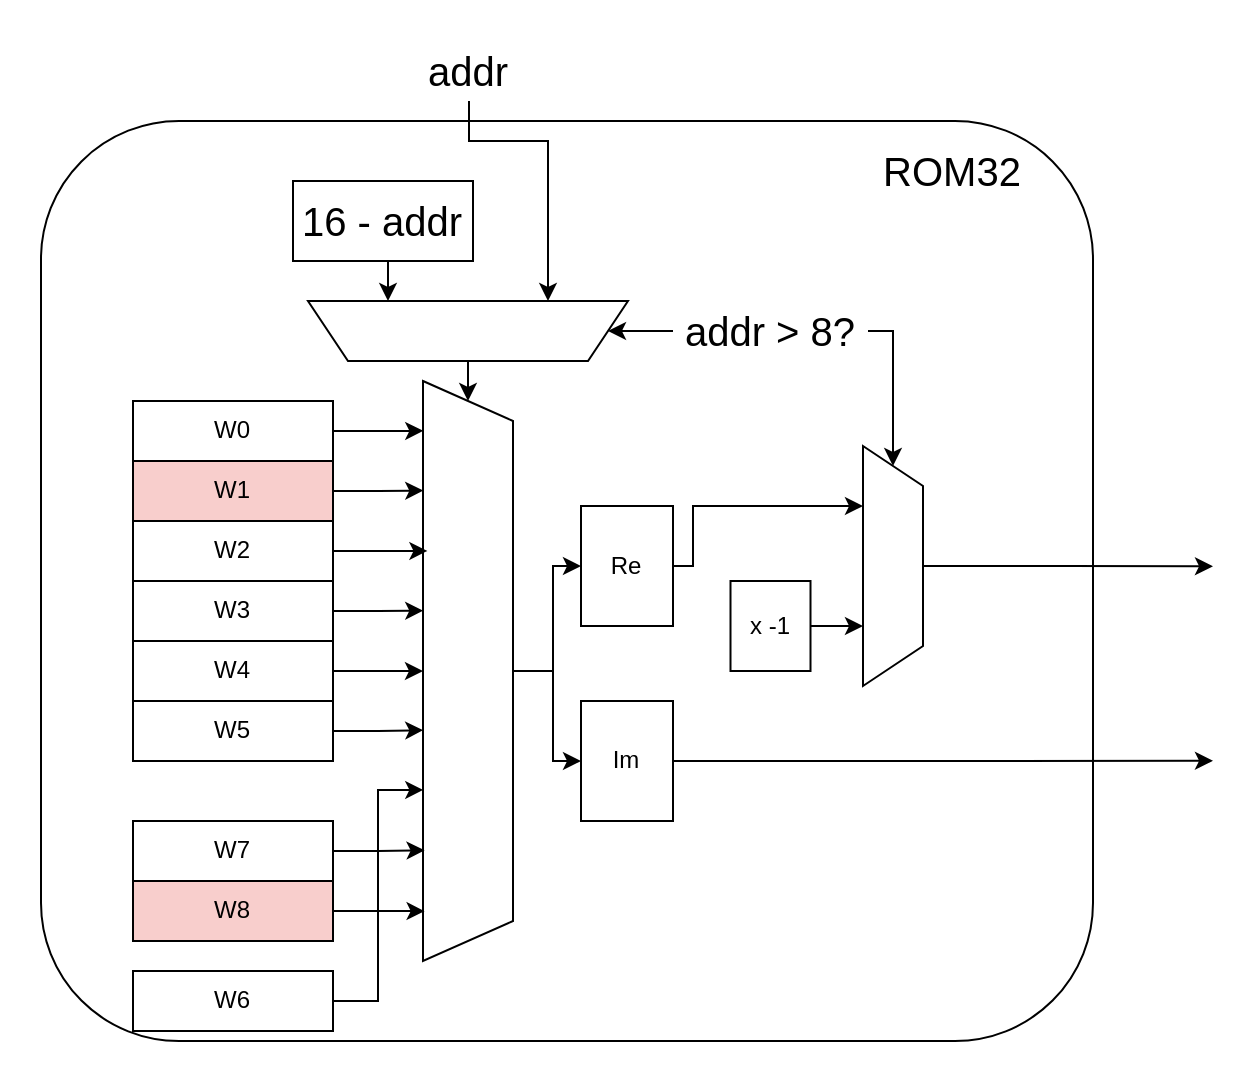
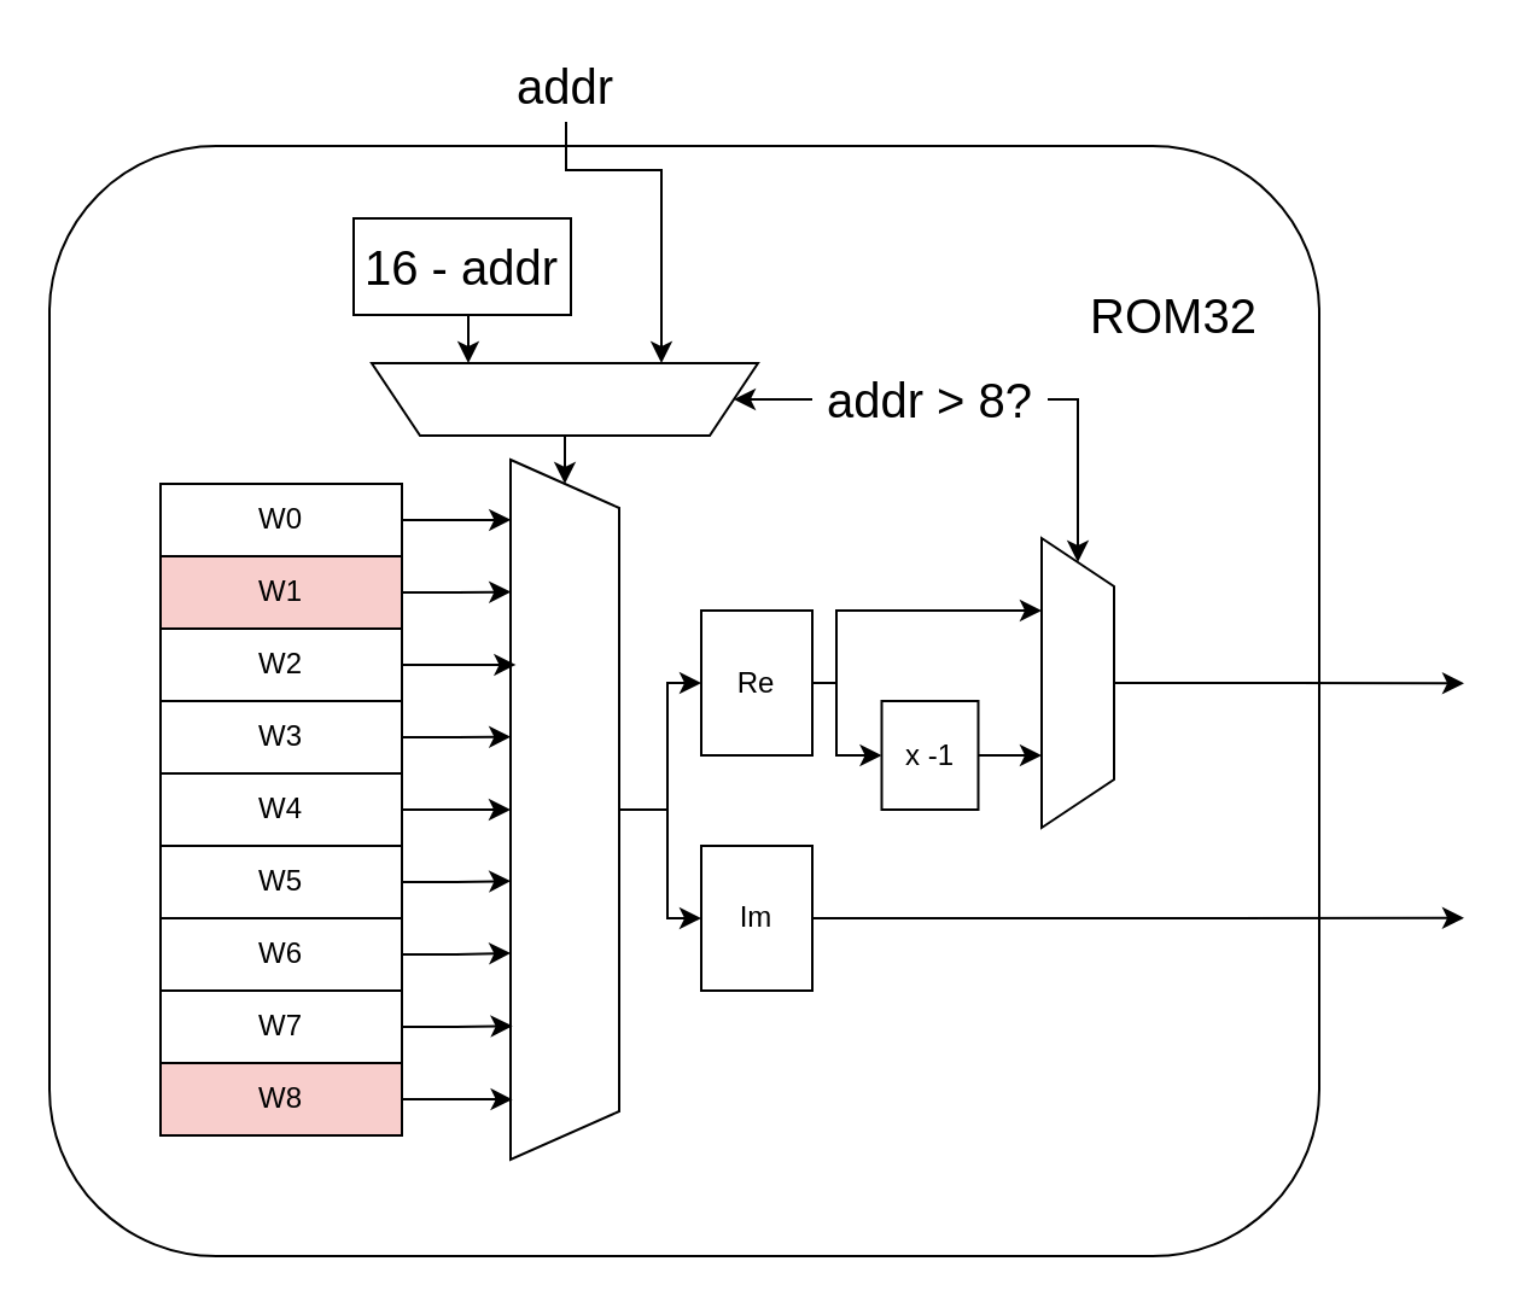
- <mxCell id="13" value="&lt;font style=&quot;font-size: 20px;&quot;&gt;ROM32&lt;/font&gt;" style="text;html=1;align=center;verticalAlign=middle;whiteSpace=wrap;rounded=0;" vertex="1" parent="1"><mxGeometry x="446" y="60" width="60" height="50" as="geometry" /></mxCell>
+ <mxCell id="13" value="&lt;font style=&quot;font-size: 20px;&quot;&gt;ROM32&lt;/font&gt;" style="text;html=1;align=center;verticalAlign=middle;whiteSpace=wrap;rounded=0;" vertex="1" parent="1"><mxGeometry x="456" y="105" width="60" height="50" as="geometry" /></mxCell>
+ <mxCell id="37" style="edgeStyle=orthogonalEdgeStyle;rounded=0;orthogonalLoop=1;jettySize=auto;html=1;exitX=1;exitY=0.5;exitDx=0;exitDy=0;entryX=0;entryY=0.5;entryDx=0;entryDy=0;" edge="1" parent="1" source="38" target="42"><mxGeometry relative="1" as="geometry"><Array as="points"><mxPoint x="346" y="283" /><mxPoint x="346" y="313" /></Array></mxGeometry></mxCell>
- <mxCell id="10" value="W6" style="rounded=0;whiteSpace=wrap;html=1;" vertex="1" parent="1"><mxGeometry x="66" y="485" width="100" height="30" as="geometry" /></mxCell>
+ <mxCell id="10" value="W6" style="rounded=0;whiteSpace=wrap;html=1;" vertex="1" parent="1"><mxGeometry x="66" y="380" width="100" height="30" as="geometry" /></mxCell>
